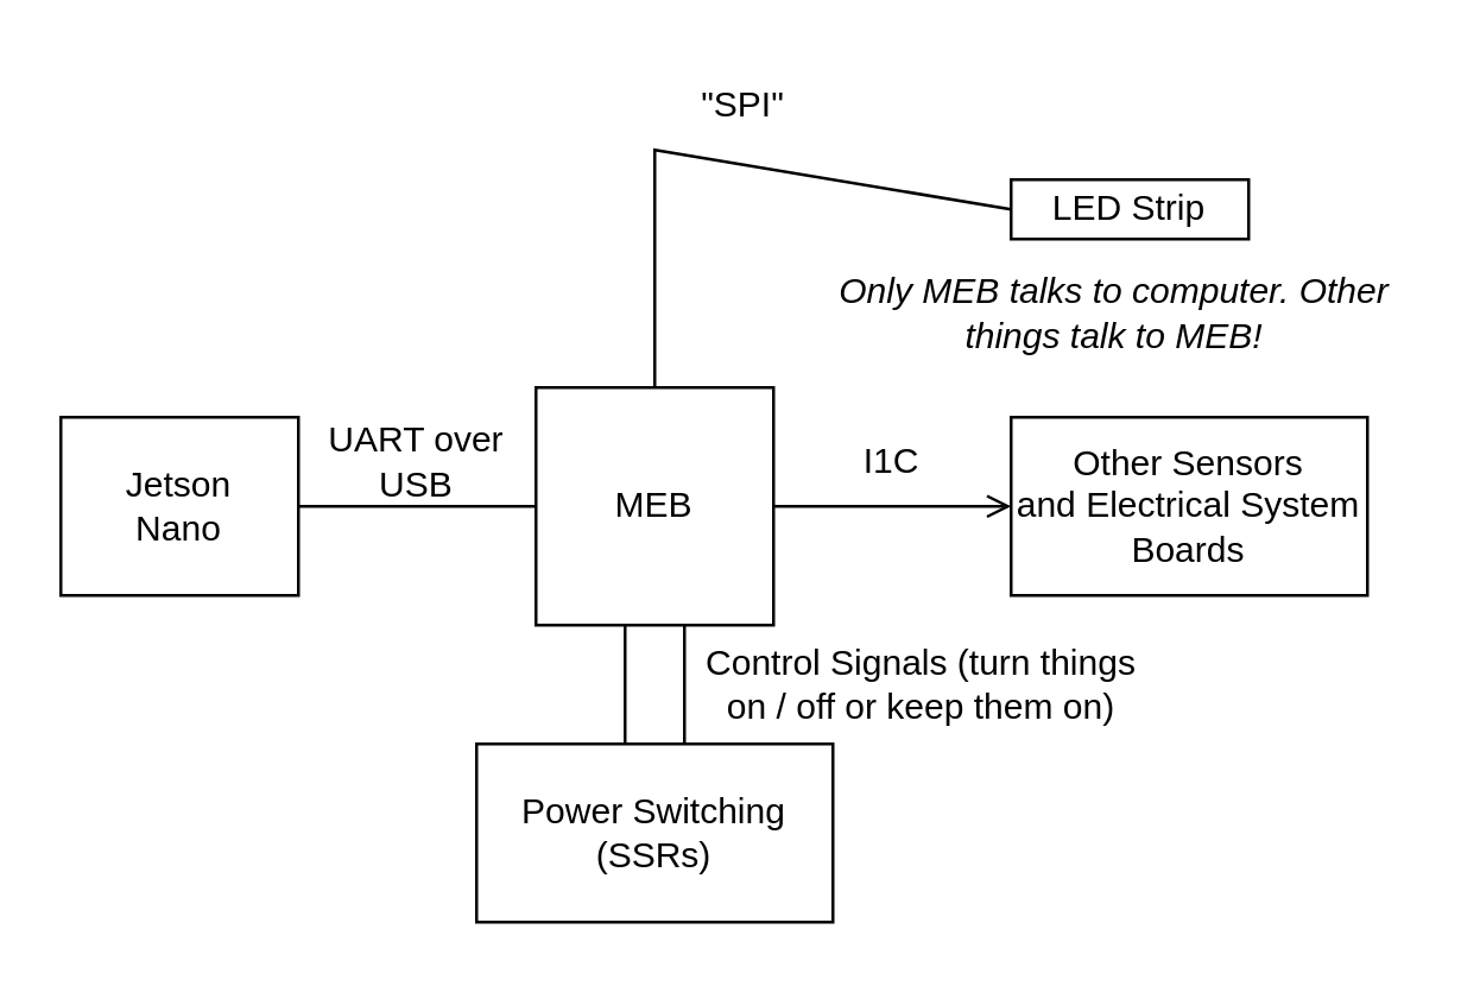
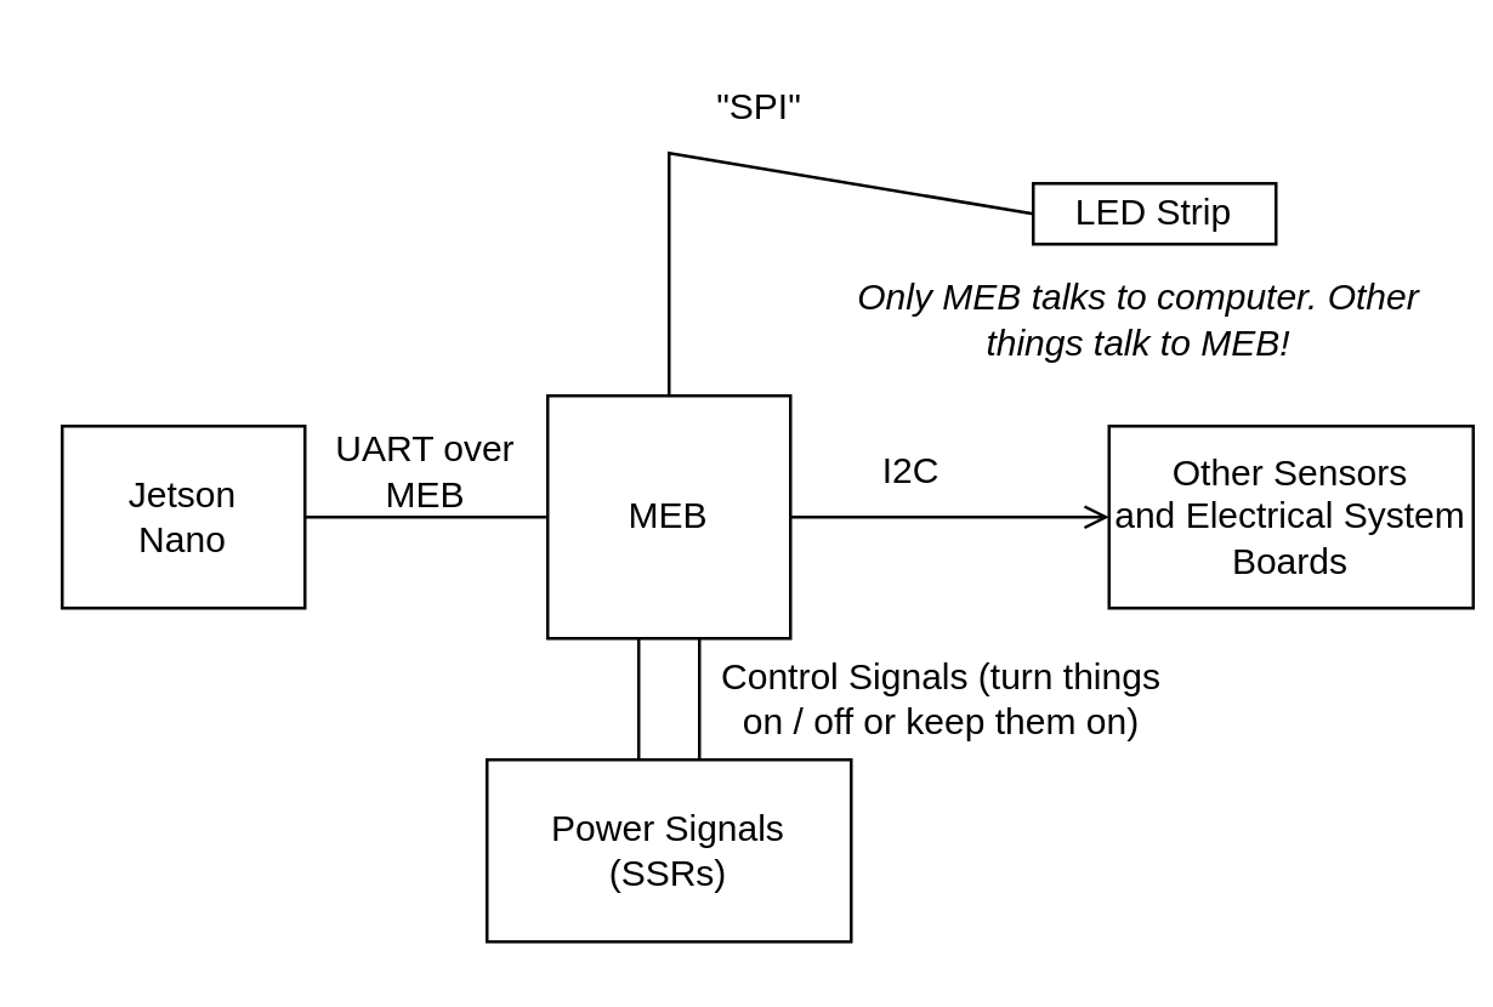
- <mxCell id="5" value="UART over&lt;br&gt;USB" style="text;html=1;strokeColor=none;fillColor=none;align=center;verticalAlign=middle;whiteSpace=wrap;rounded=0;" parent="1" vertex="1"><mxGeometry x="100" y="140" width="80" height="30" as="geometry" /></mxCell>
+ <mxCell id="5" value="UART over&lt;br&gt;MEB" style="text;html=1;strokeColor=none;fillColor=none;align=center;verticalAlign=middle;whiteSpace=wrap;rounded=0;" parent="1" vertex="1"><mxGeometry x="100" y="140" width="80" height="30" as="geometry" /></mxCell>
- <mxCell id="12" value="I1C" style="text;html=1;strokeColor=none;fillColor=none;align=center;verticalAlign=middle;whiteSpace=wrap;rounded=0;" parent="1" vertex="1"><mxGeometry x="270" y="140" width="60" height="30" as="geometry" /></mxCell>
+ <mxCell id="12" value="I2C" style="text;html=1;strokeColor=none;fillColor=none;align=center;verticalAlign=middle;whiteSpace=wrap;rounded=0;" parent="1" vertex="1"><mxGeometry x="270" y="140" width="60" height="30" as="geometry" /></mxCell>
- <mxCell id="10" value="Other Sensors&lt;br&gt;and Electrical System&lt;br&gt;Boards" style="rounded=0;whiteSpace=wrap;html=1;" parent="1" vertex="1"><mxGeometry x="340" y="140" width="120" height="60" as="geometry" /></mxCell>
+ <mxCell id="10" value="Other Sensors&lt;br&gt;and Electrical System&lt;br&gt;Boards" style="rounded=0;whiteSpace=wrap;html=1;" parent="1" vertex="1"><mxGeometry x="365" y="140" width="120" height="60" as="geometry" /></mxCell>
- <mxCell id="6" value="Power Switching&lt;br&gt;(SSRs)" style="rounded=0;whiteSpace=wrap;html=1;" parent="1" vertex="1"><mxGeometry x="160" y="250" width="120" height="60" as="geometry" /></mxCell>
+ <mxCell id="6" value="Power Signals&lt;br&gt;(SSRs)" style="rounded=0;whiteSpace=wrap;html=1;" parent="1" vertex="1"><mxGeometry x="160" y="250" width="120" height="60" as="geometry" /></mxCell>
